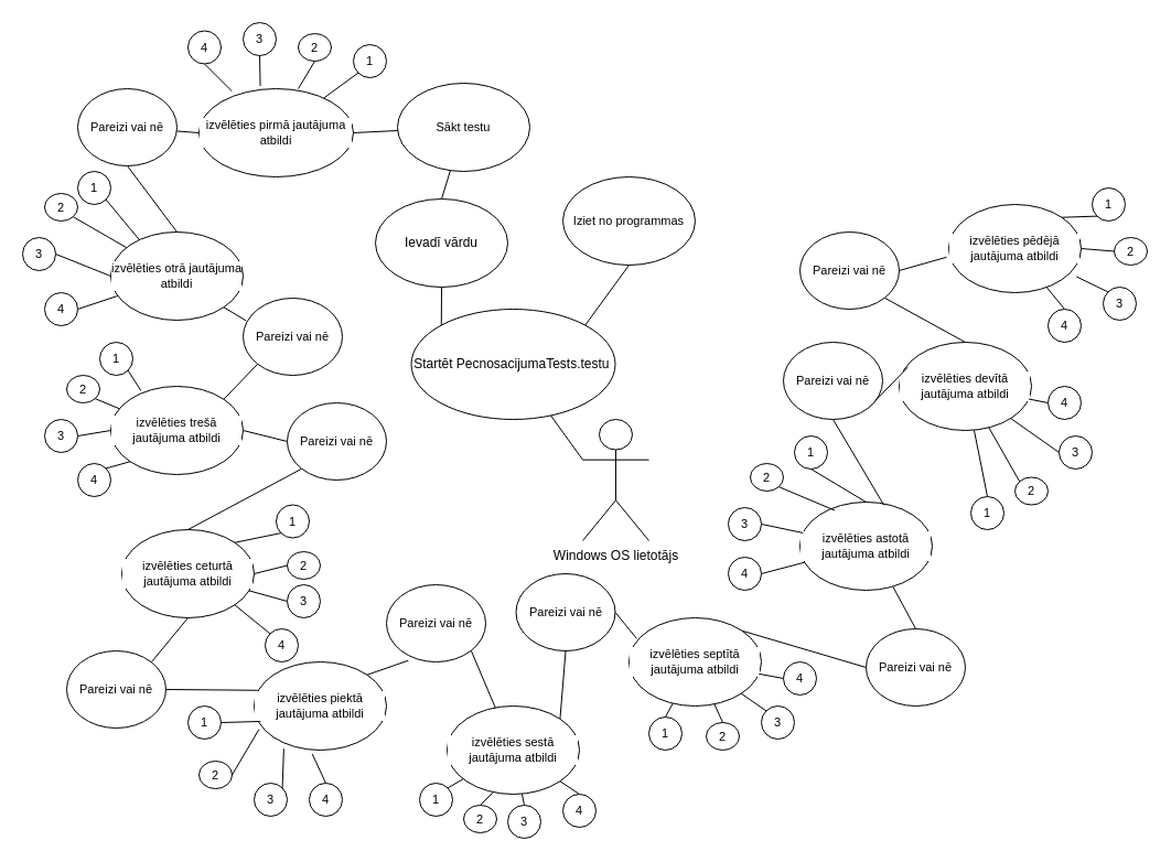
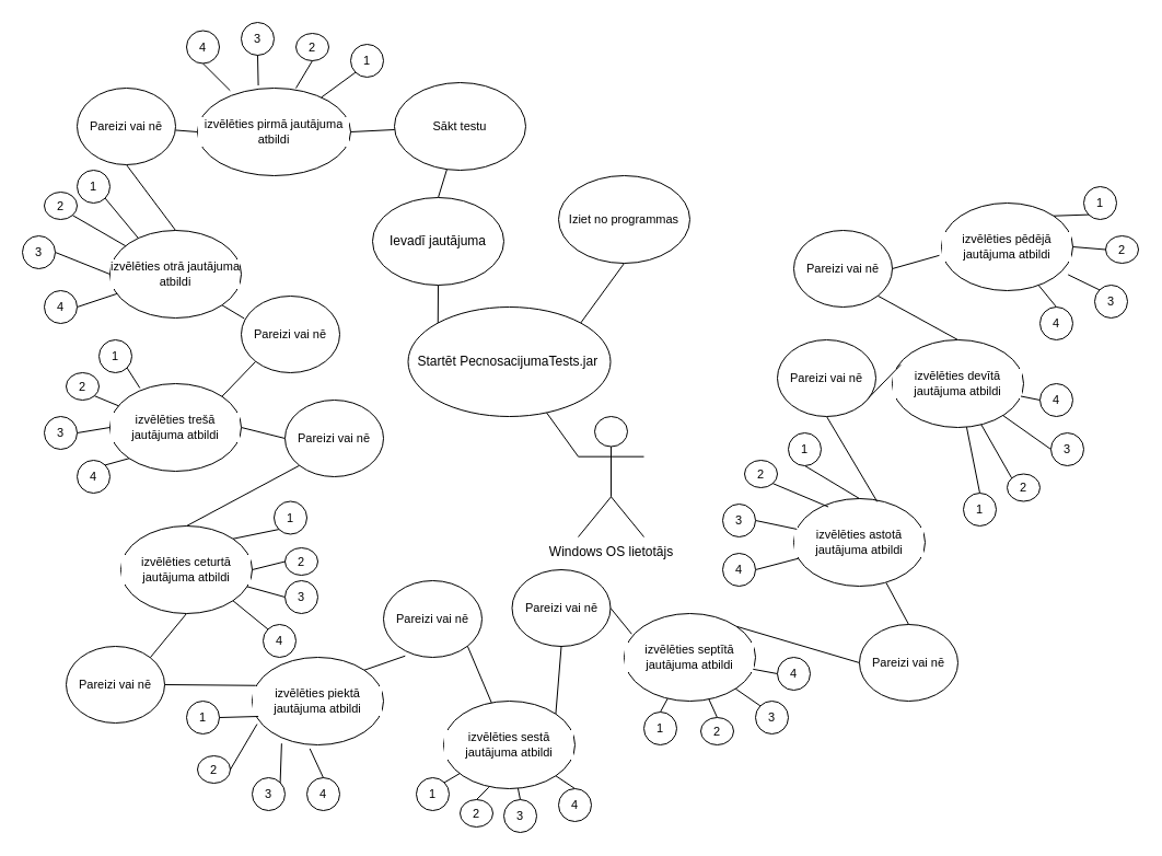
- <mxCell id="129" value="Ievadī vārdu" style="ellipse;whiteSpace=wrap;html=1;" parent="1" vertex="1"><mxGeometry x="340" y="180" width="120" height="80" as="geometry" /></mxCell>
+ <mxCell id="129" value="Ievadī jautājuma" style="ellipse;whiteSpace=wrap;html=1;" parent="1" vertex="1"><mxGeometry x="340" y="180" width="120" height="80" as="geometry" /></mxCell>
- <mxCell id="6" value="Startēt PecnosacijumaTests.testu&amp;nbsp;" style="ellipse;whiteSpace=wrap;html=1;" parent="1" vertex="1"><mxGeometry x="372.5" y="280" width="185" height="100" as="geometry" /></mxCell>
+ <mxCell id="6" value="Startēt PecnosacijumaTests.jar&amp;nbsp;" style="ellipse;whiteSpace=wrap;html=1;" parent="1" vertex="1"><mxGeometry x="372.5" y="280" width="185" height="100" as="geometry" /></mxCell>
